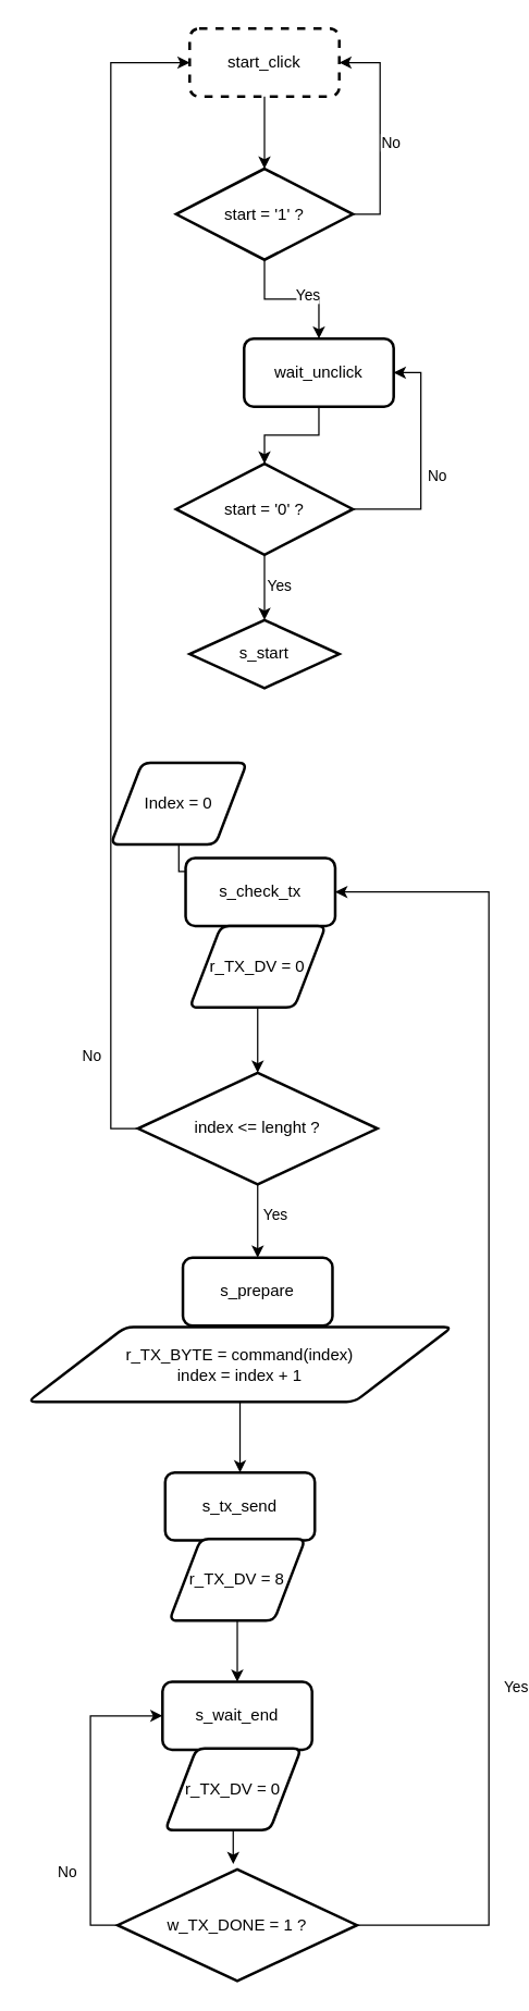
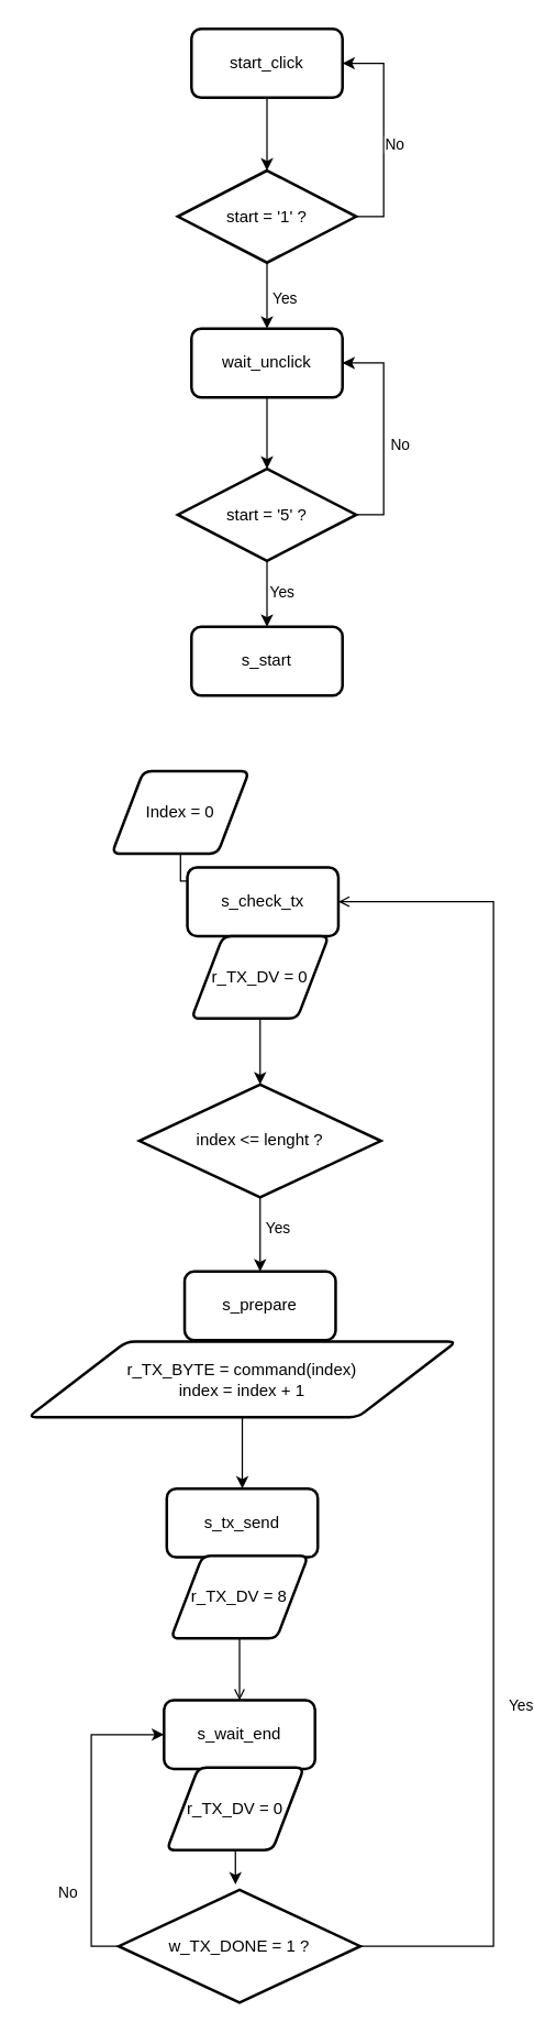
- <mxCell id="2" value="start_click" style="rounded=1;whiteSpace=wrap;html=1;absoluteArcSize=1;arcSize=14;strokeWidth=2;dashed=1;" vertex="1" parent="1"><mxGeometry x="139" y="20" width="110" height="50" as="geometry" /></mxCell>
+ <mxCell id="2" value="start_click" style="rounded=1;whiteSpace=wrap;html=1;absoluteArcSize=1;arcSize=14;strokeWidth=2;" vertex="1" parent="1"><mxGeometry x="139" y="20" width="110" height="50" as="geometry" /></mxCell>
- <mxCell id="9" value="wait_unclick" style="rounded=1;whiteSpace=wrap;html=1;absoluteArcSize=1;arcSize=14;strokeWidth=2;" vertex="1" parent="1"><mxGeometry x="179" y="248" width="110" height="50" as="geometry" /></mxCell>
+ <mxCell id="9" value="wait_unclick" style="rounded=1;whiteSpace=wrap;html=1;absoluteArcSize=1;arcSize=14;strokeWidth=2;" vertex="1" parent="1"><mxGeometry x="139" y="238" width="110" height="50" as="geometry" /></mxCell>
- <mxCell id="14" value="start = '0' ?" style="strokeWidth=2;html=1;shape=mxgraph.flowchart.decision;whiteSpace=wrap;" vertex="1" parent="1"><mxGeometry x="129" y="340" width="130" height="67" as="geometry" /></mxCell>
+ <mxCell id="14" value="start = '5' ?" style="strokeWidth=2;html=1;shape=mxgraph.flowchart.decision;whiteSpace=wrap;" vertex="1" parent="1"><mxGeometry x="129" y="340" width="130" height="67" as="geometry" /></mxCell>
- <mxCell id="23" style="edgeStyle=orthogonalEdgeStyle;rounded=0;orthogonalLoop=1;jettySize=auto;html=1;exitX=0;exitY=0.5;exitDx=0;exitDy=0;exitPerimeter=0;entryX=0;entryY=0.5;entryDx=0;entryDy=0;" edge="1" parent="1" source="25" target="2"><mxGeometry relative="1" as="geometry" /></mxCell>
- <mxCell id="24" value="No" style="edgeLabel;html=1;align=center;verticalAlign=middle;resizable=0;points=[];" vertex="1" connectable="0" parent="23"><mxGeometry x="-0.828" y="1" relative="1" as="geometry"><mxPoint x="-14" as="offset" /></mxGeometry></mxCell>
- <mxCell id="16" value="s_start" style="rhombus;whiteSpace=wrap;html=1;absoluteArcSize=1;arcSize=14;strokeWidth=2;" vertex="1" parent="1"><mxGeometry x="139" y="455" width="110" height="50" as="geometry" /></mxCell>
+ <mxCell id="16" value="s_start" style="rounded=1;whiteSpace=wrap;html=1;absoluteArcSize=1;arcSize=14;strokeWidth=2;" vertex="1" parent="1"><mxGeometry x="139" y="455" width="110" height="50" as="geometry" /></mxCell>
- <mxCell id="38" style="edgeStyle=orthogonalEdgeStyle;rounded=0;orthogonalLoop=1;jettySize=auto;html=1;exitX=1;exitY=0.5;exitDx=0;exitDy=0;exitPerimeter=0;entryX=1;entryY=0.5;entryDx=0;entryDy=0;" edge="1" parent="1" source="40" target="19"><mxGeometry relative="1" as="geometry"><Array as="points"><mxPoint x="359" y="1415" /><mxPoint x="359" y="655" /></Array></mxGeometry></mxCell>
+ <mxCell id="38" style="edgeStyle=orthogonalEdgeStyle;rounded=0;orthogonalLoop=1;jettySize=auto;html=1;exitX=1;exitY=0.5;exitDx=0;exitDy=0;exitPerimeter=0;entryX=1;entryY=0.5;entryDx=0;entryDy=0;endArrow=open;" edge="1" parent="1" source="40" target="19"><mxGeometry relative="1" as="geometry"><Array as="points"><mxPoint x="359" y="1415" /><mxPoint x="359" y="655" /></Array></mxGeometry></mxCell>
- <mxCell id="31" style="edgeStyle=orthogonalEdgeStyle;rounded=0;orthogonalLoop=1;jettySize=auto;html=1;exitX=0.5;exitY=1;exitDx=0;exitDy=0;entryX=0.5;entryY=0;entryDx=0;entryDy=0;" edge="1" parent="1" source="32" target="33"><mxGeometry relative="1" as="geometry" /></mxCell>
+ <mxCell id="31" style="edgeStyle=orthogonalEdgeStyle;rounded=0;orthogonalLoop=1;jettySize=auto;html=1;exitX=0.5;exitY=1;exitDx=0;exitDy=0;entryX=0.5;entryY=0;entryDx=0;entryDy=0;endArrow=open;" edge="1" parent="1" source="32" target="33"><mxGeometry relative="1" as="geometry" /></mxCell>
